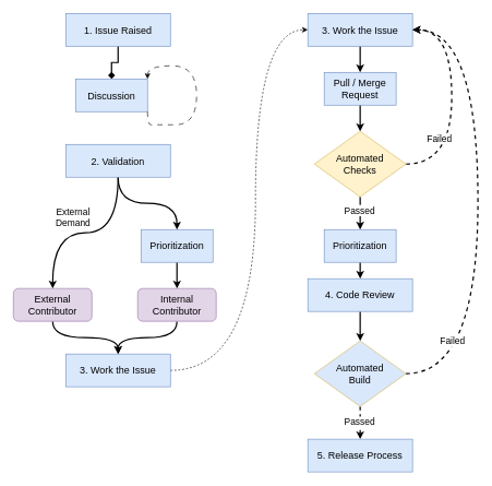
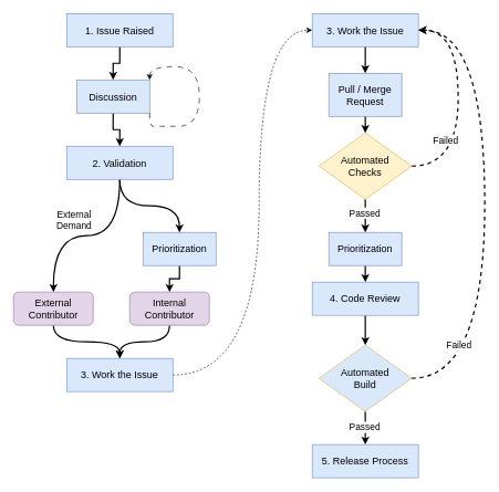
- <mxCell id="2" value="" style="edgeStyle=orthogonalEdgeStyle;rounded=0;orthogonalLoop=1;jettySize=auto;html=1;strokeWidth=2;endArrow=diamond;" edge="1" parent="1" source="3" target="28"><mxGeometry relative="1" as="geometry" /></mxCell>
+ <mxCell id="2" value="" style="edgeStyle=orthogonalEdgeStyle;rounded=0;orthogonalLoop=1;jettySize=auto;html=1;strokeWidth=2;" edge="1" parent="1" source="3" target="28"><mxGeometry relative="1" as="geometry" /></mxCell>
- <mxCell id="30" value="Pull / Merge&lt;div&gt;Request&lt;/div&gt;" style="rounded=0;whiteSpace=wrap;html=1;fillColor=#dae8fc;strokeColor=#6c8ebf;fontSize=15;" vertex="1" parent="1"><mxGeometry x="495" y="110" width="110" height="50" as="geometry" /></mxCell>
+ <mxCell id="30" value="Pull / Merge&lt;div&gt;Request&lt;/div&gt;" style="rounded=0;whiteSpace=wrap;html=1;fillColor=#dae8fc;strokeColor=#6c8ebf;fontSize=15;" vertex="1" parent="1"><mxGeometry x="495" y="110" width="110" height="65" as="geometry" /></mxCell>
+ <mxCell id="27" value="" style="edgeStyle=orthogonalEdgeStyle;rounded=0;orthogonalLoop=1;jettySize=auto;html=1;strokeWidth=2;" edge="1" parent="1" source="28" target="9"><mxGeometry relative="1" as="geometry" /></mxCell>
- <mxCell id="11" value="&lt;font&gt;Internal Contributor&lt;/font&gt;" style="rounded=1;whiteSpace=wrap;html=1;fontSize=15;fillColor=#e1d5e7;strokeColor=#9673a6;" vertex="1" parent="1"><mxGeometry x="210" y="440" width="120" height="50" as="geometry" /></mxCell>
+ <mxCell id="11" value="&lt;font&gt;Internal Contributor&lt;/font&gt;" style="rounded=1;whiteSpace=wrap;html=1;fontSize=15;fillColor=#e1d5e7;strokeColor=#9673a6;" vertex="1" parent="1"><mxGeometry x="195" y="440" width="120" height="50" as="geometry" /></mxCell>
- <mxCell id="33" value="" style="edgeStyle=orthogonalEdgeStyle;rounded=0;orthogonalLoop=1;jettySize=auto;html=1;strokeWidth=2;dashed=1;" edge="1" parent="1" source="35" target="36"><mxGeometry relative="1" as="geometry" /></mxCell>
+ <mxCell id="33" value="" style="edgeStyle=orthogonalEdgeStyle;rounded=0;orthogonalLoop=1;jettySize=auto;html=1;strokeWidth=2;" edge="1" parent="1" source="35" target="36"><mxGeometry relative="1" as="geometry" /></mxCell>
